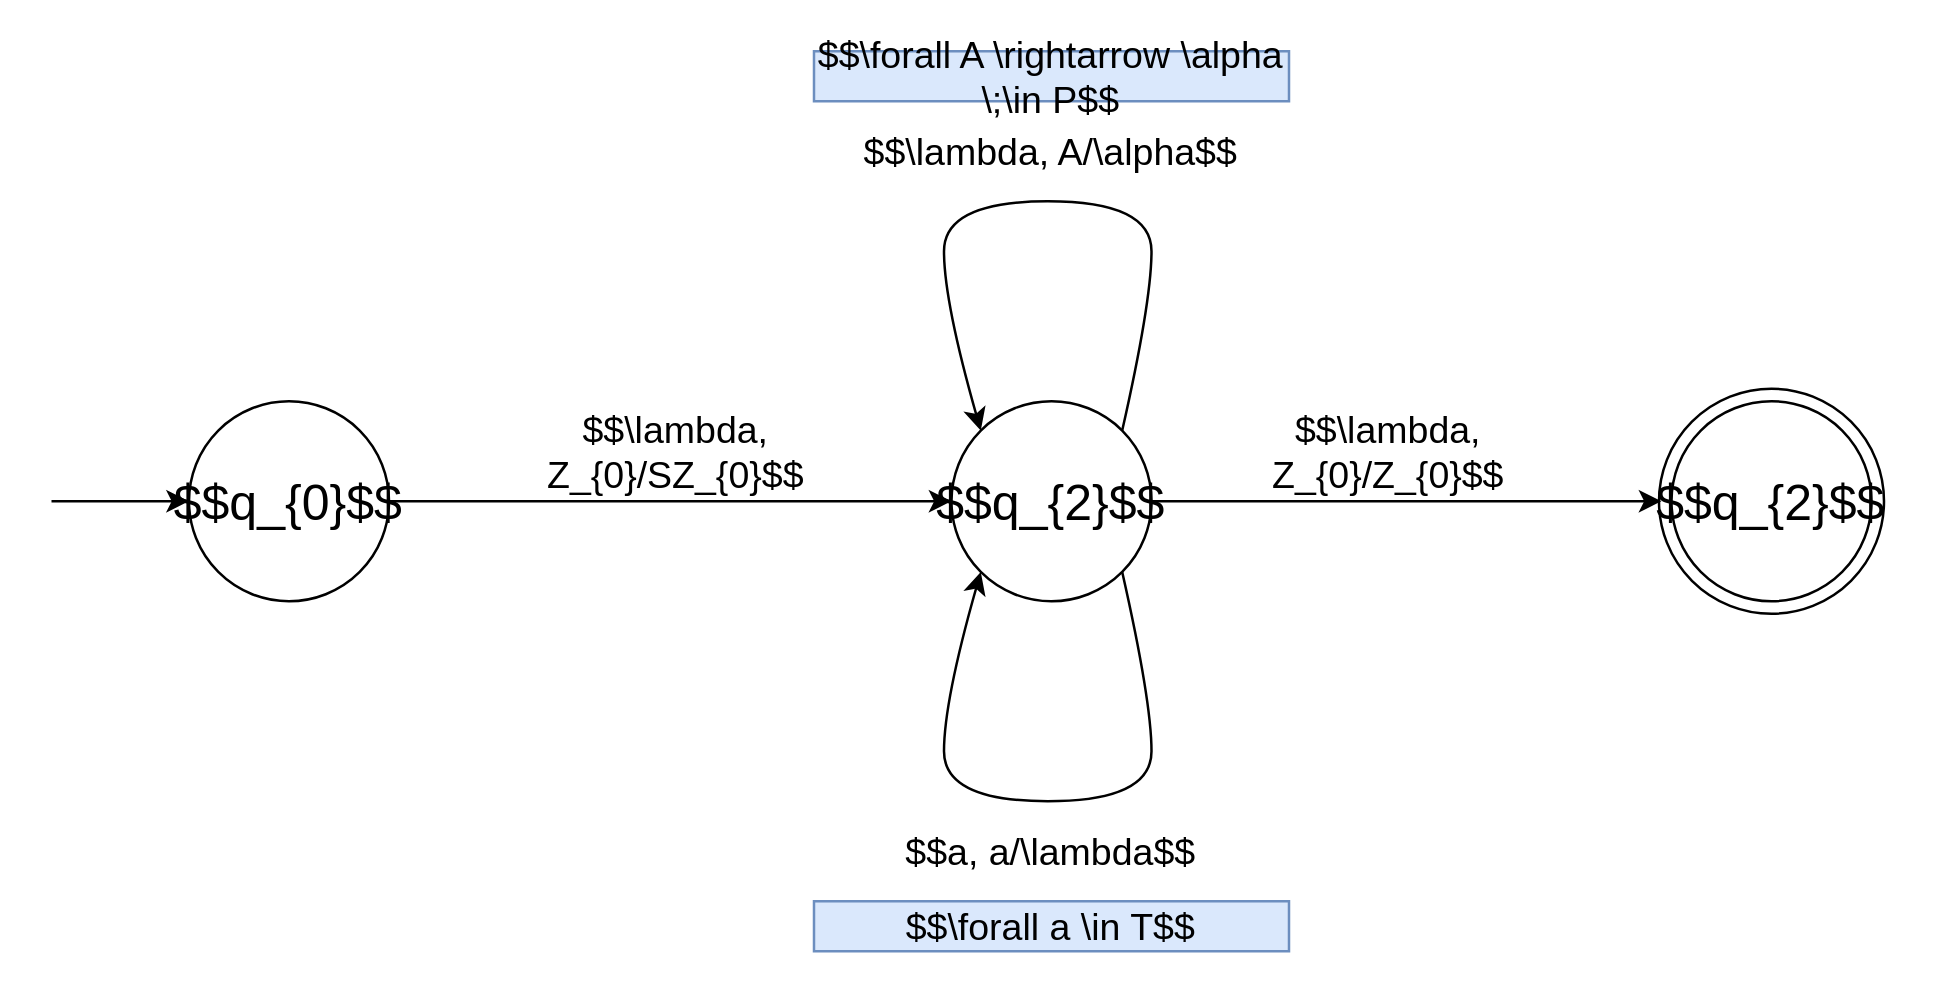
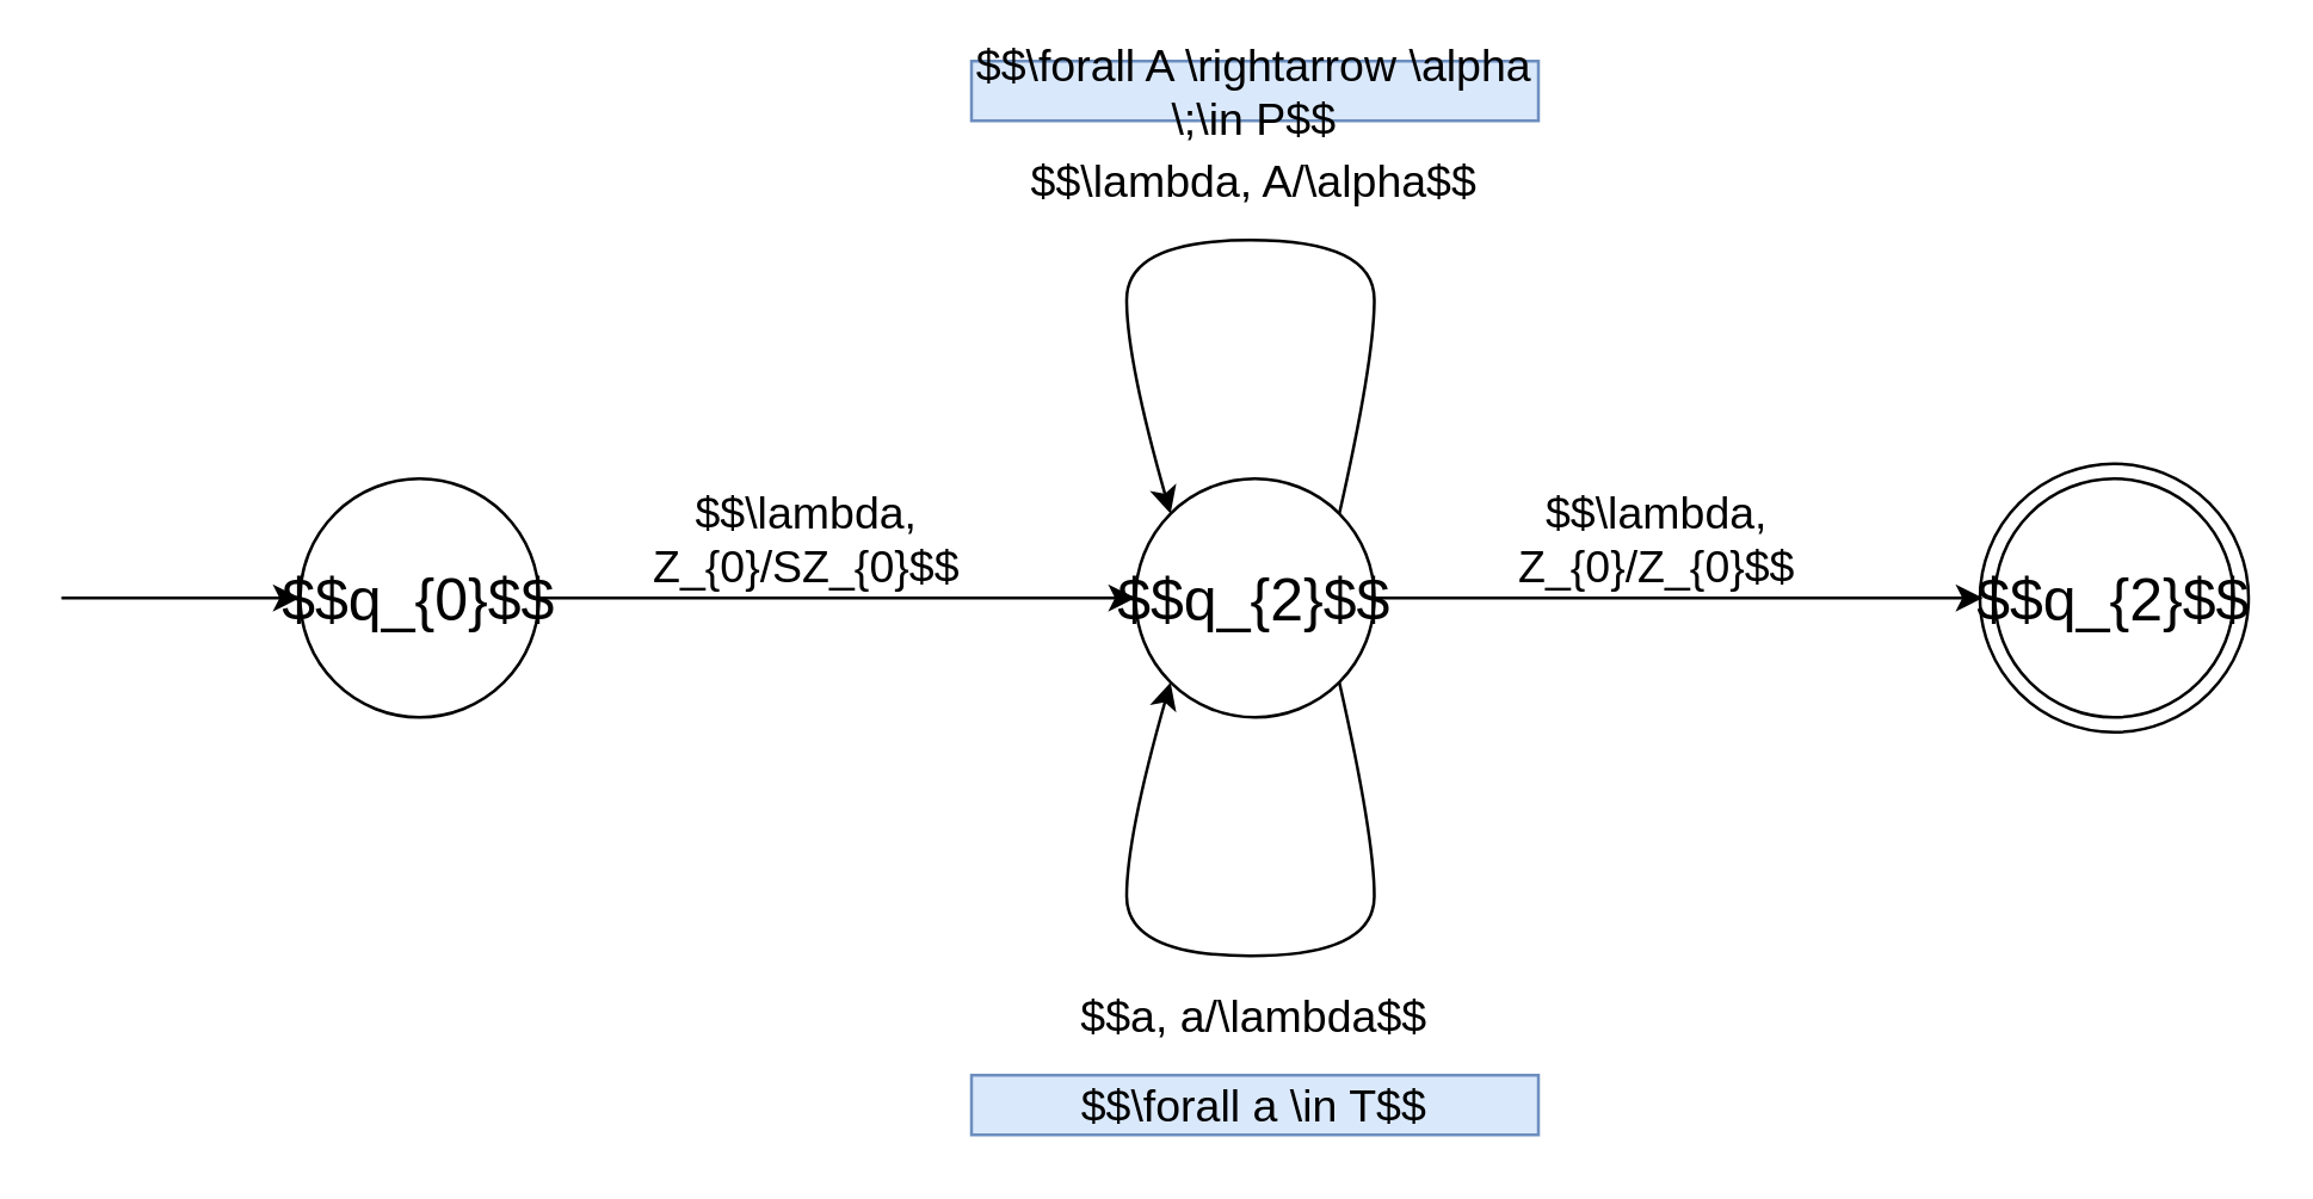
- <mxCell id="3" value="&lt;div style=&quot;font-size: 20px&quot;&gt;&lt;font style=&quot;font-size: 20px&quot;&gt;$$q_{0}$$&lt;br&gt;&lt;/font&gt;&lt;/div&gt;" style="ellipse;whiteSpace=wrap;html=1;aspect=fixed;" parent="1" vertex="1"><mxGeometry x="75" y="160" width="80" height="80" as="geometry" /></mxCell>
+ <mxCell id="3" value="&lt;div style=&quot;font-size: 20px&quot;&gt;&lt;font style=&quot;font-size: 20px&quot;&gt;$$q_{0}$$&lt;br&gt;&lt;/font&gt;&lt;/div&gt;" style="ellipse;whiteSpace=wrap;html=1;aspect=fixed;" parent="1" vertex="1"><mxGeometry x="100" y="160" width="80" height="80" as="geometry" /></mxCell>
